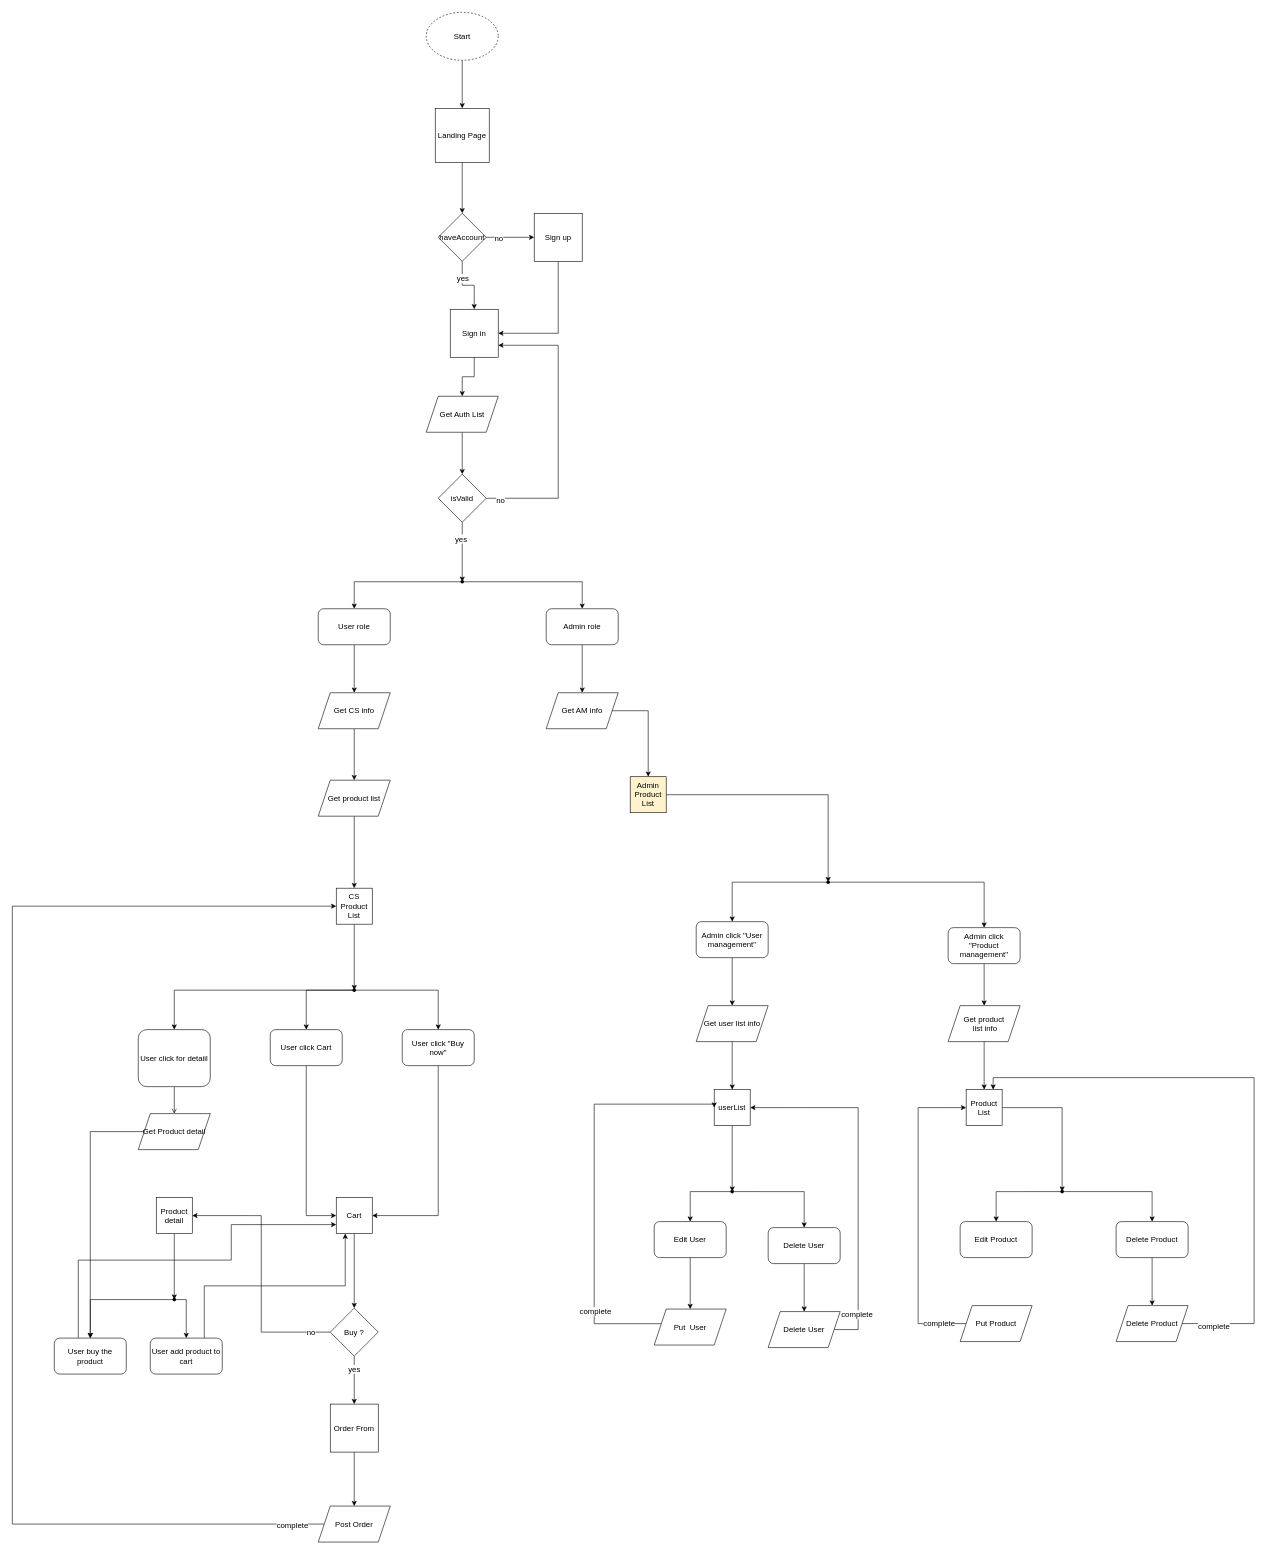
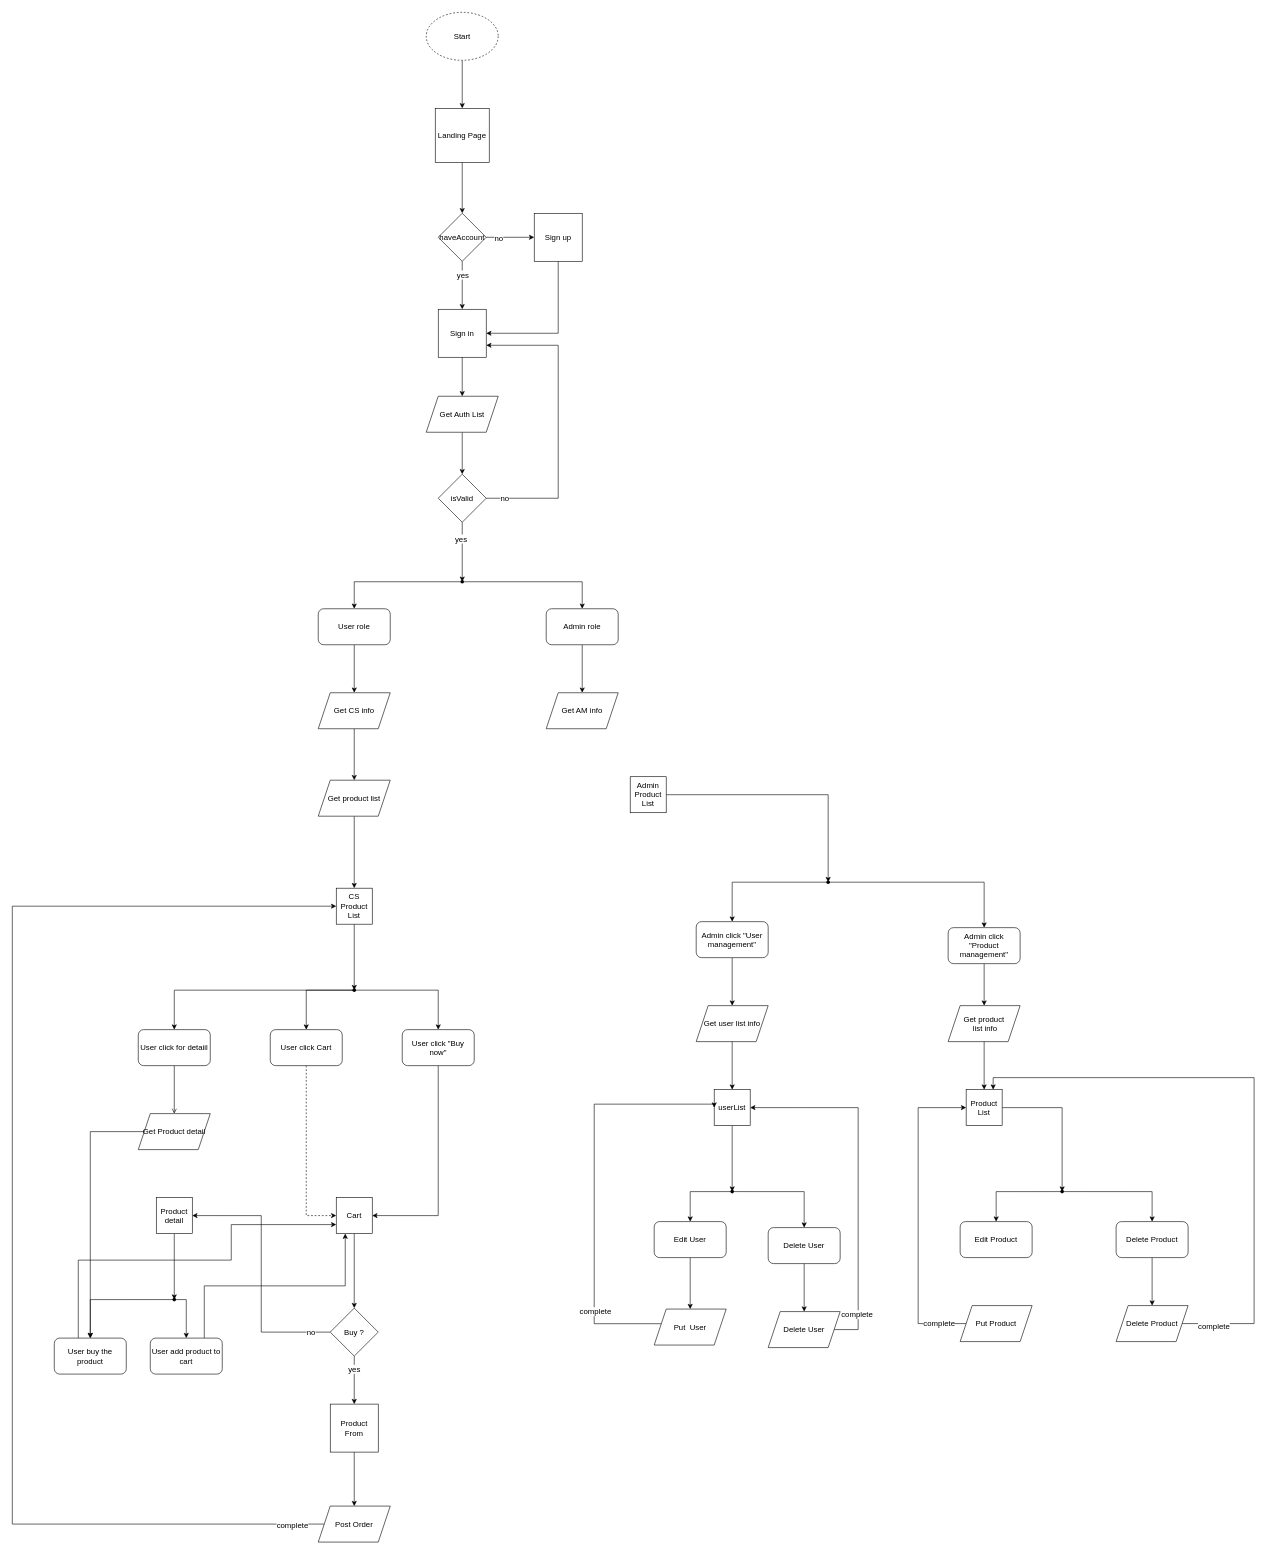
- <mxCell id="12" value="Sign in" style="whiteSpace=wrap;html=1;aspect=fixed;fontSize=13;" parent="1" vertex="1"><mxGeometry x="750" y="515" width="80" height="80" as="geometry" /></mxCell>
+ <mxCell id="12" value="Sign in" style="whiteSpace=wrap;html=1;aspect=fixed;fontSize=13;" parent="1" vertex="1"><mxGeometry x="730" y="515" width="80" height="80" as="geometry" /></mxCell>
- <mxCell id="37" value="" style="edgeStyle=orthogonalEdgeStyle;rounded=0;orthogonalLoop=1;jettySize=auto;html=1;fontSize=13;" parent="1" source="34" target="36" edge="1"><mxGeometry relative="1" as="geometry" /></mxCell>
- <mxCell id="36" value="Admin Product List" style="whiteSpace=wrap;html=1;aspect=fixed;fontSize=13;fillColor=#fff2cc;" parent="1" vertex="1"><mxGeometry x="1050" y="1294.21" width="60" height="60" as="geometry" /></mxCell>
+ <mxCell id="36" value="Admin Product List" style="whiteSpace=wrap;html=1;aspect=fixed;fontSize=13;" parent="1" vertex="1"><mxGeometry x="1050" y="1294.21" width="60" height="60" as="geometry" /></mxCell>
- <mxCell id="77" value="User click for detaiil" style="rounded=1;whiteSpace=wrap;html=1;fontSize=13;" parent="1" vertex="1"><mxGeometry x="230" y="1715.79" width="120" height="95" as="geometry" /></mxCell>
+ <mxCell id="77" value="User click for detaiil" style="rounded=1;whiteSpace=wrap;html=1;fontSize=13;" parent="1" vertex="1"><mxGeometry x="230" y="1715.79" width="120" height="60" as="geometry" /></mxCell>
- <mxCell id="43" style="edgeStyle=orthogonalEdgeStyle;rounded=0;orthogonalLoop=1;jettySize=auto;html=1;entryX=0;entryY=0.5;entryDx=0;entryDy=0;fontSize=13;" parent="1" source="44" target="42" edge="1"><mxGeometry relative="1" as="geometry"><mxPoint x="230" y="1755.79" as="targetPoint" /><Array as="points"><mxPoint x="510" y="2026" /></Array></mxGeometry></mxCell>
+ <mxCell id="43" style="edgeStyle=orthogonalEdgeStyle;rounded=0;orthogonalLoop=1;jettySize=auto;html=1;entryX=0;entryY=0.5;entryDx=0;entryDy=0;fontSize=13;dashed=1;" parent="1" source="44" target="42" edge="1"><mxGeometry relative="1" as="geometry"><mxPoint x="230" y="1755.79" as="targetPoint" /><Array as="points"><mxPoint x="510" y="2026" /></Array></mxGeometry></mxCell>
- <mxCell id="94" value="Order From" style="whiteSpace=wrap;html=1;aspect=fixed;fontSize=13;" parent="1" vertex="1"><mxGeometry x="550" y="2340" width="80" height="80" as="geometry" /></mxCell>
+ <mxCell id="94" value="Product From" style="whiteSpace=wrap;html=1;aspect=fixed;fontSize=13;" parent="1" vertex="1"><mxGeometry x="550" y="2340" width="80" height="80" as="geometry" /></mxCell>
